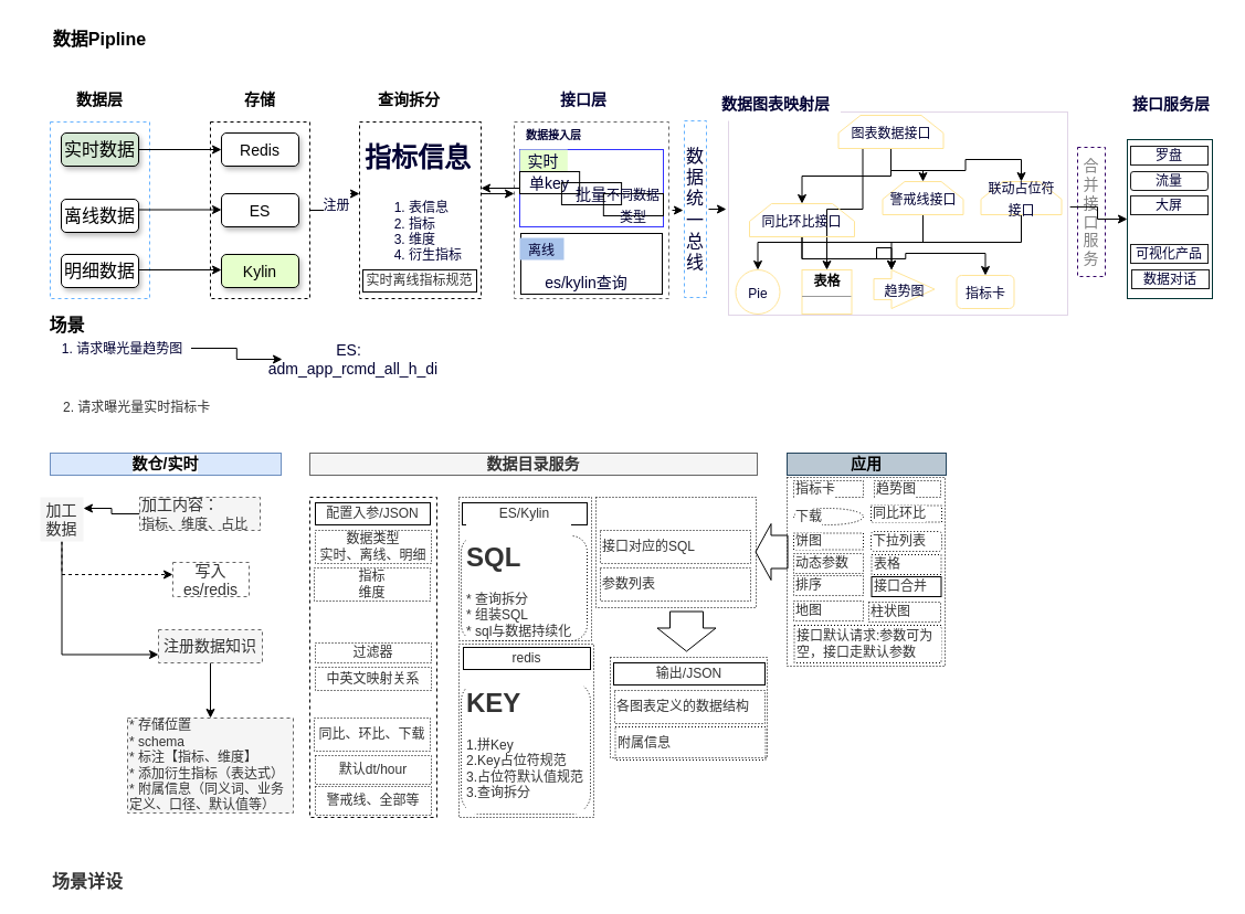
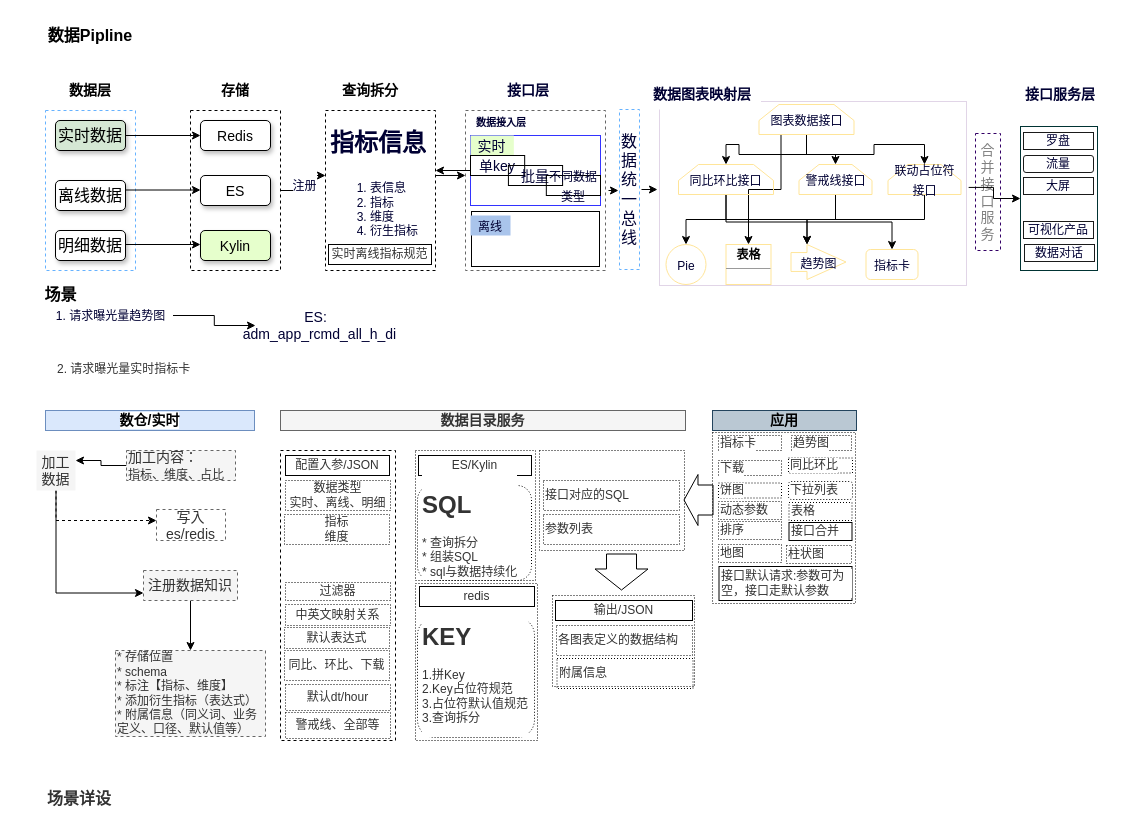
- <mxCell id="50" value="&lt;font style=&quot;font-size: 12px&quot;&gt;同比环比接口&lt;/font&gt;" style="shape=loopLimit;whiteSpace=wrap;html=1;shadow=0;strokeColor=#FFE599;fillColor=none;fontSize=16;fontColor=#000033;align=center;" vertex="1" parent="1"><mxGeometry x="678" y="184" width="95" height="30" as="geometry" /></mxCell>
+ <mxCell id="50" value="&lt;font style=&quot;font-size: 12px&quot;&gt;同比环比接口&lt;/font&gt;" style="shape=loopLimit;whiteSpace=wrap;html=1;shadow=0;strokeColor=#FFE599;fillColor=none;fontSize=16;fontColor=#000033;align=center;" vertex="1" parent="1"><mxGeometry x="678" y="164" width="95" height="30" as="geometry" /></mxCell>
- <mxCell id="36" value="&lt;font style=&quot;font-size: 14px&quot;&gt;es/kylin查询&lt;/font&gt;" style="text;html=1;strokeColor=none;fillColor=none;align=center;verticalAlign=middle;whiteSpace=wrap;rounded=0;shadow=0;fontSize=16;fontColor=#000033;" vertex="1" parent="1"><mxGeometry x="483" y="245" width="95" height="20" as="geometry" /></mxCell>
- <mxCell id="107" value="下载" style="ellipse;whiteSpace=wrap;html=1;shadow=0;dashed=1;dashPattern=1 2;labelBackgroundColor=#ffffff;strokeColor=#000000;fillColor=none;fontSize=12;fontColor=#333333;align=left;" vertex="1" parent="1"><mxGeometry x="718" y="460" width="63" height="15" as="geometry" /></mxCell>
+ <mxCell id="107" value="下载" style="rounded=0;whiteSpace=wrap;html=1;shadow=0;dashed=1;dashPattern=1 2;labelBackgroundColor=#ffffff;strokeColor=#000000;fillColor=none;fontSize=12;fontColor=#333333;align=left;" vertex="1" parent="1"><mxGeometry x="718" y="460" width="63" height="15" as="geometry" /></mxCell>
- <mxCell id="113" value="接口默认请求:参数可为空，接口走默认参数" style="rounded=0;whiteSpace=wrap;html=1;shadow=0;dashed=1;dashPattern=1 2;labelBackgroundColor=#ffffff;strokeColor=#000000;fillColor=none;fontSize=12;fontColor=#333333;align=left;" vertex="1" parent="1"><mxGeometry x="718.5" y="566" width="133" height="34" as="geometry" /></mxCell>
+ <mxCell id="113" value="接口默认请求:参数可为空，接口走默认参数" style="rounded=0;whiteSpace=wrap;html=1;shadow=0;dashed=0;dashPattern=1 2;labelBackgroundColor=#ffffff;strokeColor=#000000;fillColor=none;fontSize=12;fontColor=#333333;align=left;" vertex="1" parent="1"><mxGeometry x="718.5" y="566" width="133" height="34" as="geometry" /></mxCell>
+ <mxCell id="122" value="默认表达式" style="text;html=1;strokeColor=#000000;fillColor=none;align=center;verticalAlign=middle;whiteSpace=wrap;rounded=0;shadow=0;dashed=1;labelBackgroundColor=#ffffff;fontSize=12;fontColor=#333333;dashPattern=1 2;" vertex="1" parent="1"><mxGeometry x="284" y="627" width="105" height="21" as="geometry" /></mxCell>
